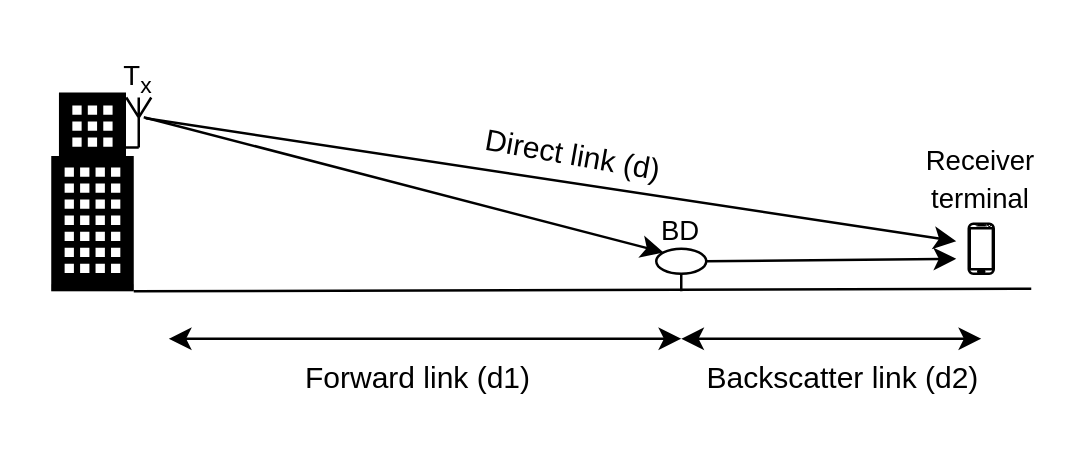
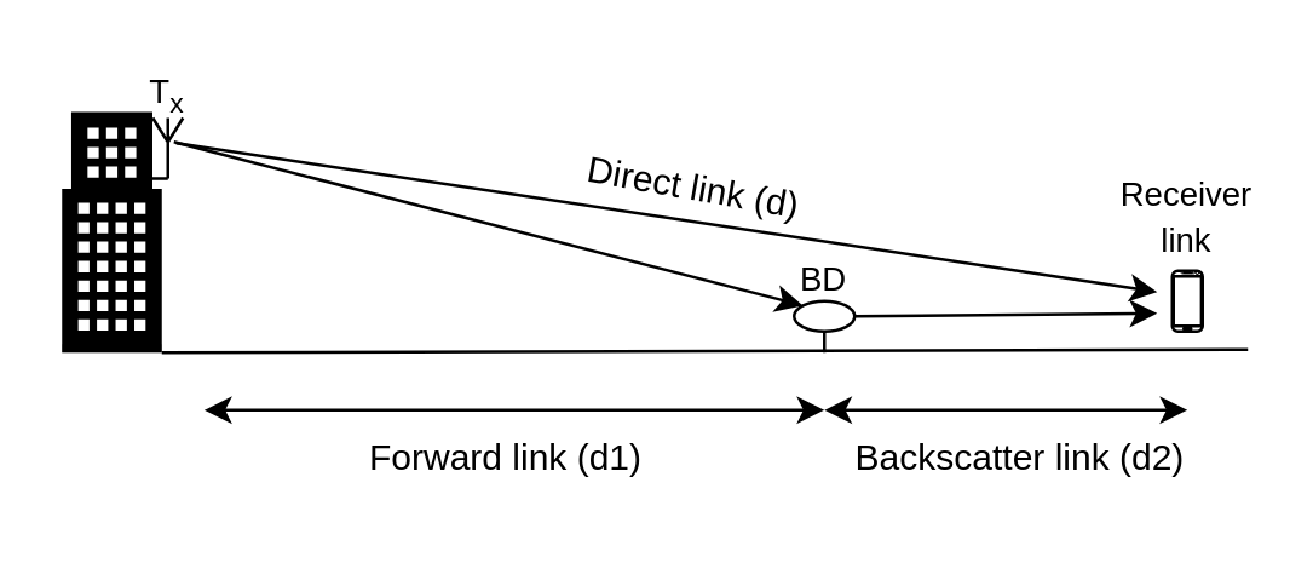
- <mxCell id="19" value="&lt;font style=&quot;font-size: 11px&quot;&gt;Receiver terminal&lt;/font&gt;" style="text;html=1;strokeColor=none;fillColor=none;align=center;verticalAlign=middle;whiteSpace=wrap;rounded=0;" parent="1" vertex="1"><mxGeometry x="372" y="60" width="40" height="22.5" as="geometry" /></mxCell>
+ <mxCell id="19" value="&lt;font style=&quot;font-size: 11px&quot;&gt;Receiver link&lt;/font&gt;" style="text;html=1;strokeColor=none;fillColor=none;align=center;verticalAlign=middle;whiteSpace=wrap;rounded=0;" parent="1" vertex="1"><mxGeometry x="372" y="60" width="40" height="22.5" as="geometry" /></mxCell>
